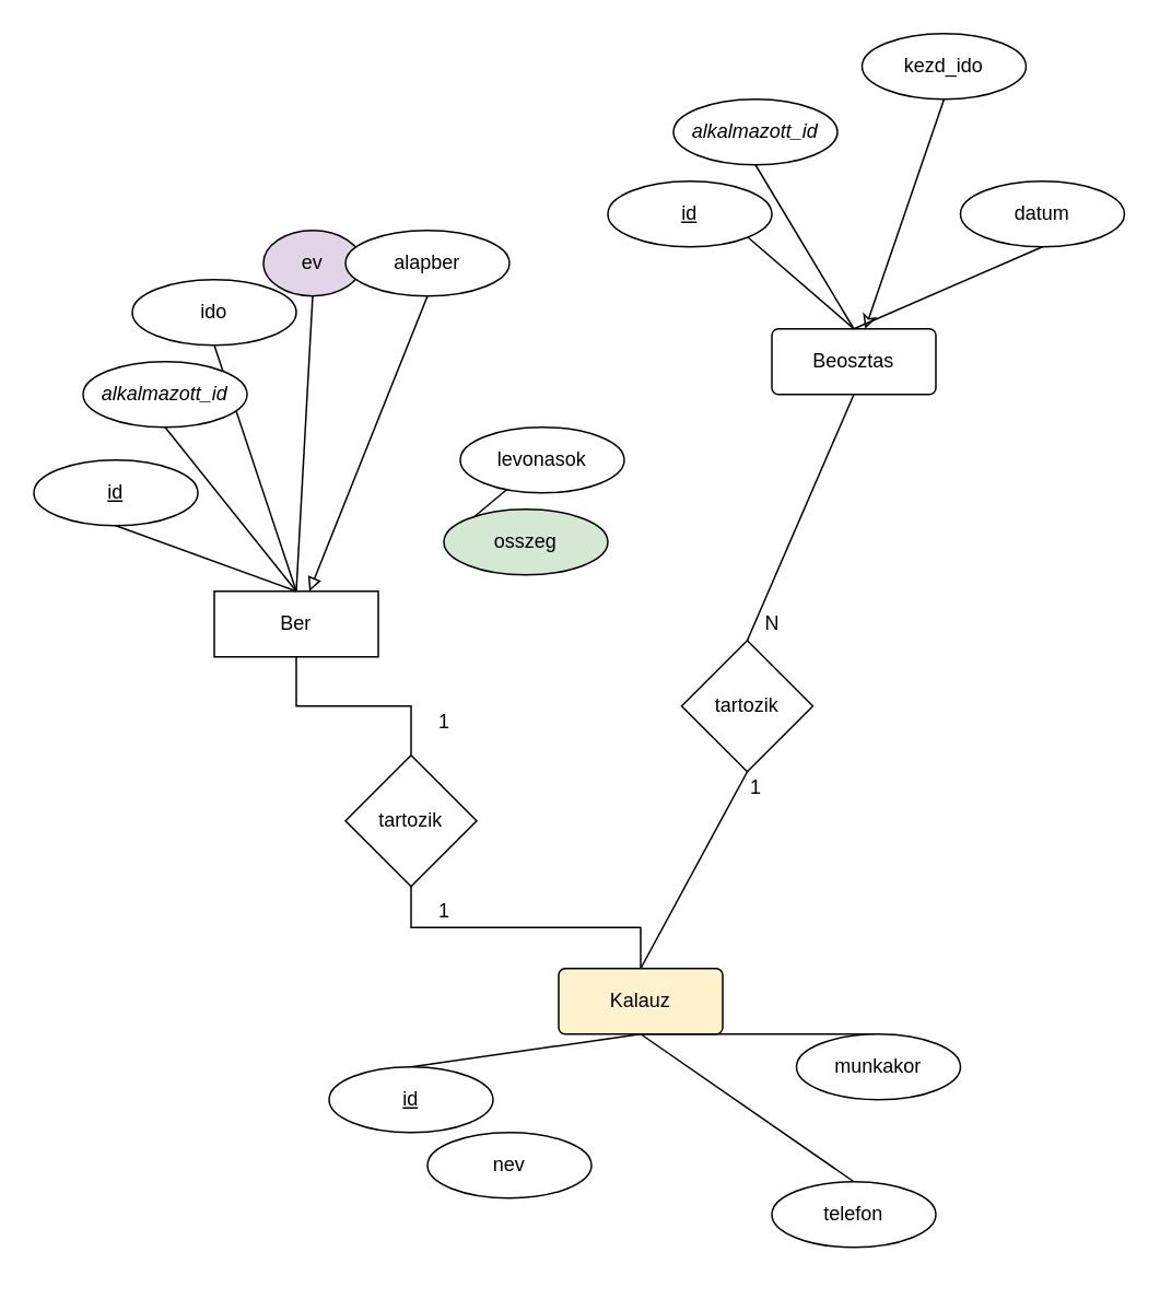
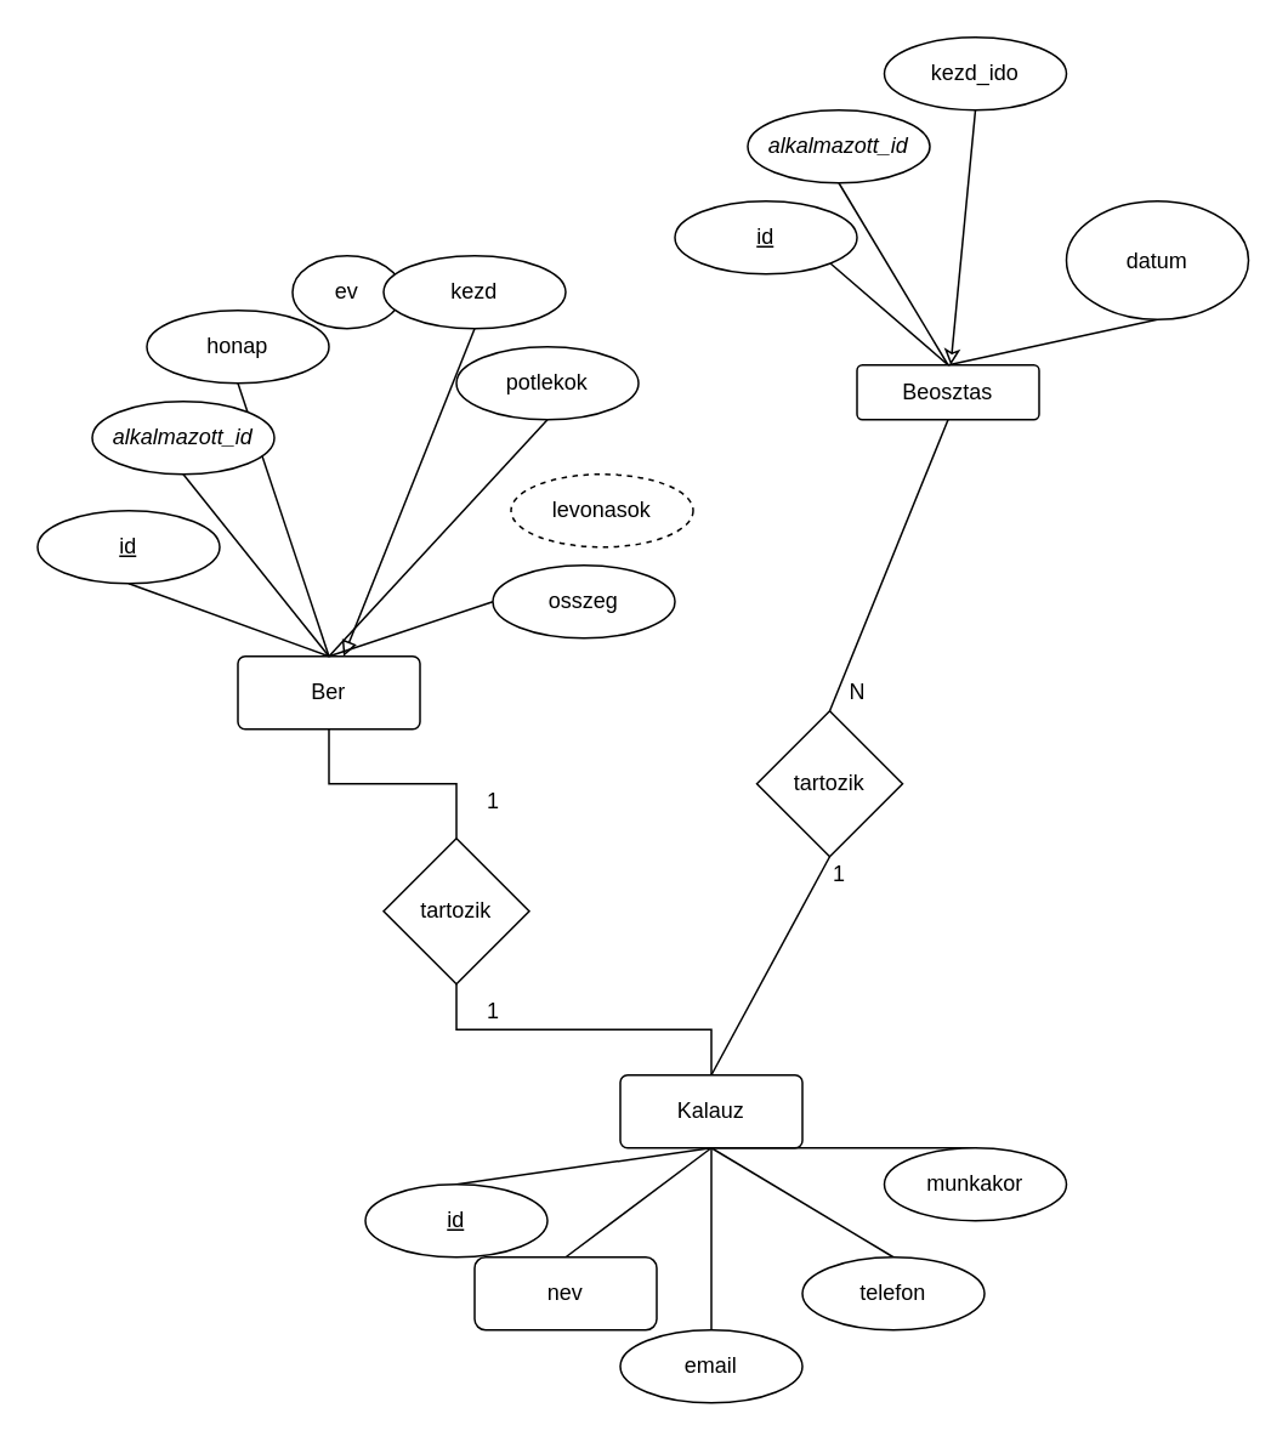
- <mxCell id="8" value="kezd_ido" style="ellipse;whiteSpace=wrap;html=1;align=center;" vertex="1" parent="1"><mxGeometry x="525" y="20" width="100" height="40" as="geometry" /></mxCell>
+ <mxCell id="8" value="kezd_ido" style="ellipse;whiteSpace=wrap;html=1;align=center;" vertex="1" parent="1"><mxGeometry x="485" y="20" width="100" height="40" as="geometry" /></mxCell>
- <mxCell id="10" value="datum" style="ellipse;whiteSpace=wrap;html=1;align=center;" vertex="1" parent="1"><mxGeometry x="585" y="110" width="100" height="40" as="geometry" /></mxCell>
+ <mxCell id="10" value="datum" style="ellipse;whiteSpace=wrap;html=1;align=center;" vertex="1" parent="1"><mxGeometry x="585" y="110" width="100" height="65" as="geometry" /></mxCell>
- <mxCell id="19" value="ev" style="ellipse;whiteSpace=wrap;html=1;align=center;fillColor=#e1d5e7;" vertex="1" parent="1"><mxGeometry x="160" y="140" width="60" height="40" as="geometry" /></mxCell>
+ <mxCell id="19" value="ev" style="ellipse;whiteSpace=wrap;html=1;align=center;" vertex="1" parent="1"><mxGeometry x="160" y="140" width="60" height="40" as="geometry" /></mxCell>
- <mxCell id="21" value="alapber" style="ellipse;whiteSpace=wrap;html=1;align=center;" vertex="1" parent="1"><mxGeometry x="210" y="140" width="100" height="40" as="geometry" /></mxCell>
+ <mxCell id="21" value="kezd" style="ellipse;whiteSpace=wrap;html=1;align=center;" vertex="1" parent="1"><mxGeometry x="210" y="140" width="100" height="40" as="geometry" /></mxCell>
- <mxCell id="15" value="ido" style="ellipse;whiteSpace=wrap;html=1;align=center;" vertex="1" parent="1"><mxGeometry x="80" y="170" width="100" height="40" as="geometry" /></mxCell>
+ <mxCell id="15" value="honap" style="ellipse;whiteSpace=wrap;html=1;align=center;" vertex="1" parent="1"><mxGeometry x="80" y="170" width="100" height="40" as="geometry" /></mxCell>
+ <mxCell id="23" value="potlekok" style="ellipse;whiteSpace=wrap;html=1;align=center;" vertex="1" parent="1"><mxGeometry x="250" y="190" width="100" height="40" as="geometry" /></mxCell>
- <mxCell id="3" value="Beosztas" style="rounded=1;arcSize=10;whiteSpace=wrap;html=1;align=center;" vertex="1" parent="1"><mxGeometry x="470" y="200" width="100" height="40" as="geometry" /></mxCell>
+ <mxCell id="3" value="Beosztas" style="rounded=1;arcSize=10;whiteSpace=wrap;html=1;align=center;" vertex="1" parent="1"><mxGeometry x="470" y="200" width="100" height="30" as="geometry" /></mxCell>
- <mxCell id="18" style="edgeStyle=none;rounded=0;orthogonalLoop=1;jettySize=auto;html=1;exitX=0.5;exitY=1;exitDx=0;exitDy=0;entryX=0.5;entryY=0;entryDx=0;entryDy=0;endArrow=none;endFill=0;" edge="1" parent="1" source="19" target="11"><mxGeometry relative="1" as="geometry" /></mxCell>
- <mxCell id="24" value="levonasok" style="ellipse;whiteSpace=wrap;html=1;align=center;" vertex="1" parent="1"><mxGeometry x="280" y="260" width="100" height="40" as="geometry" /></mxCell>
+ <mxCell id="24" value="levonasok" style="ellipse;whiteSpace=wrap;html=1;align=center;dashed=1;" vertex="1" parent="1"><mxGeometry x="280" y="260" width="100" height="40" as="geometry" /></mxCell>
+ <mxCell id="22" style="edgeStyle=none;rounded=0;orthogonalLoop=1;jettySize=auto;html=1;exitX=0.5;exitY=1;exitDx=0;exitDy=0;endArrow=none;endFill=0;entryX=0.5;entryY=0;entryDx=0;entryDy=0;" edge="1" parent="1" source="23" target="11"><mxGeometry relative="1" as="geometry" /></mxCell>
- <mxCell id="25" style="edgeStyle=none;rounded=0;orthogonalLoop=1;jettySize=auto;html=1;exitX=0;exitY=0.5;exitDx=0;exitDy=0;endArrow=none;endFill=0;" edge="1" parent="1" source="26" target="24"><mxGeometry relative="1" as="geometry" /></mxCell>
+ <mxCell id="25" style="edgeStyle=none;rounded=0;orthogonalLoop=1;jettySize=auto;html=1;exitX=0;exitY=0.5;exitDx=0;exitDy=0;entryX=0.5;entryY=0;entryDx=0;entryDy=0;endArrow=none;endFill=0;" edge="1" parent="1" source="26" target="11"><mxGeometry relative="1" as="geometry" /></mxCell>
- <mxCell id="26" value="osszeg" style="ellipse;whiteSpace=wrap;html=1;align=center;fillColor=#d5e8d4;" vertex="1" parent="1"><mxGeometry x="270" y="310" width="100" height="40" as="geometry" /></mxCell>
+ <mxCell id="26" value="osszeg" style="ellipse;whiteSpace=wrap;html=1;align=center;" vertex="1" parent="1"><mxGeometry x="270" y="310" width="100" height="40" as="geometry" /></mxCell>
- <mxCell id="11" value="Ber" style="arcSize=10;whiteSpace=wrap;html=1;align=center;rounded=0;" vertex="1" parent="1"><mxGeometry x="130" y="360" width="100" height="40" as="geometry" /></mxCell>
+ <mxCell id="11" value="Ber" style="rounded=1;arcSize=10;whiteSpace=wrap;html=1;align=center;" vertex="1" parent="1"><mxGeometry x="130" y="360" width="100" height="40" as="geometry" /></mxCell>
- <mxCell id="29" value="Kalauz" style="rounded=1;arcSize=10;whiteSpace=wrap;html=1;align=center;fillColor=#fff2cc;" vertex="1" parent="1"><mxGeometry x="340" y="590" width="100" height="40" as="geometry" /></mxCell>
+ <mxCell id="29" value="Kalauz" style="rounded=1;arcSize=10;whiteSpace=wrap;html=1;align=center;" vertex="1" parent="1"><mxGeometry x="340" y="590" width="100" height="40" as="geometry" /></mxCell>
+ <mxCell id="32" style="edgeStyle=none;rounded=0;orthogonalLoop=1;jettySize=auto;html=1;exitX=0.5;exitY=0;exitDx=0;exitDy=0;entryX=0.5;entryY=1;entryDx=0;entryDy=0;endArrow=none;endFill=0;" edge="1" parent="1" source="33" target="29"><mxGeometry relative="1" as="geometry" /></mxCell>
+ <mxCell id="34" style="edgeStyle=none;rounded=0;orthogonalLoop=1;jettySize=auto;html=1;exitX=0.5;exitY=0;exitDx=0;exitDy=0;endArrow=none;endFill=0;" edge="1" parent="1" source="35" target="29"><mxGeometry relative="1" as="geometry" /></mxCell>
- <mxCell id="33" value="nev" style="ellipse;whiteSpace=wrap;html=1;align=center;" vertex="1" parent="1"><mxGeometry x="260" y="690" width="100" height="40" as="geometry" /></mxCell>
+ <mxCell id="33" value="nev" style="whiteSpace=wrap;html=1;align=center;rounded=1;" vertex="1" parent="1"><mxGeometry x="260" y="690" width="100" height="40" as="geometry" /></mxCell>
- <mxCell id="37" value="telefon" style="ellipse;whiteSpace=wrap;html=1;align=center;" vertex="1" parent="1"><mxGeometry x="470" y="720" width="100" height="40" as="geometry" /></mxCell>
+ <mxCell id="37" value="telefon" style="ellipse;whiteSpace=wrap;html=1;align=center;" vertex="1" parent="1"><mxGeometry x="440" y="690" width="100" height="40" as="geometry" /></mxCell>
+ <mxCell id="35" value="email" style="ellipse;whiteSpace=wrap;html=1;align=center;" vertex="1" parent="1"><mxGeometry x="340" y="730" width="100" height="40" as="geometry" /></mxCell>
